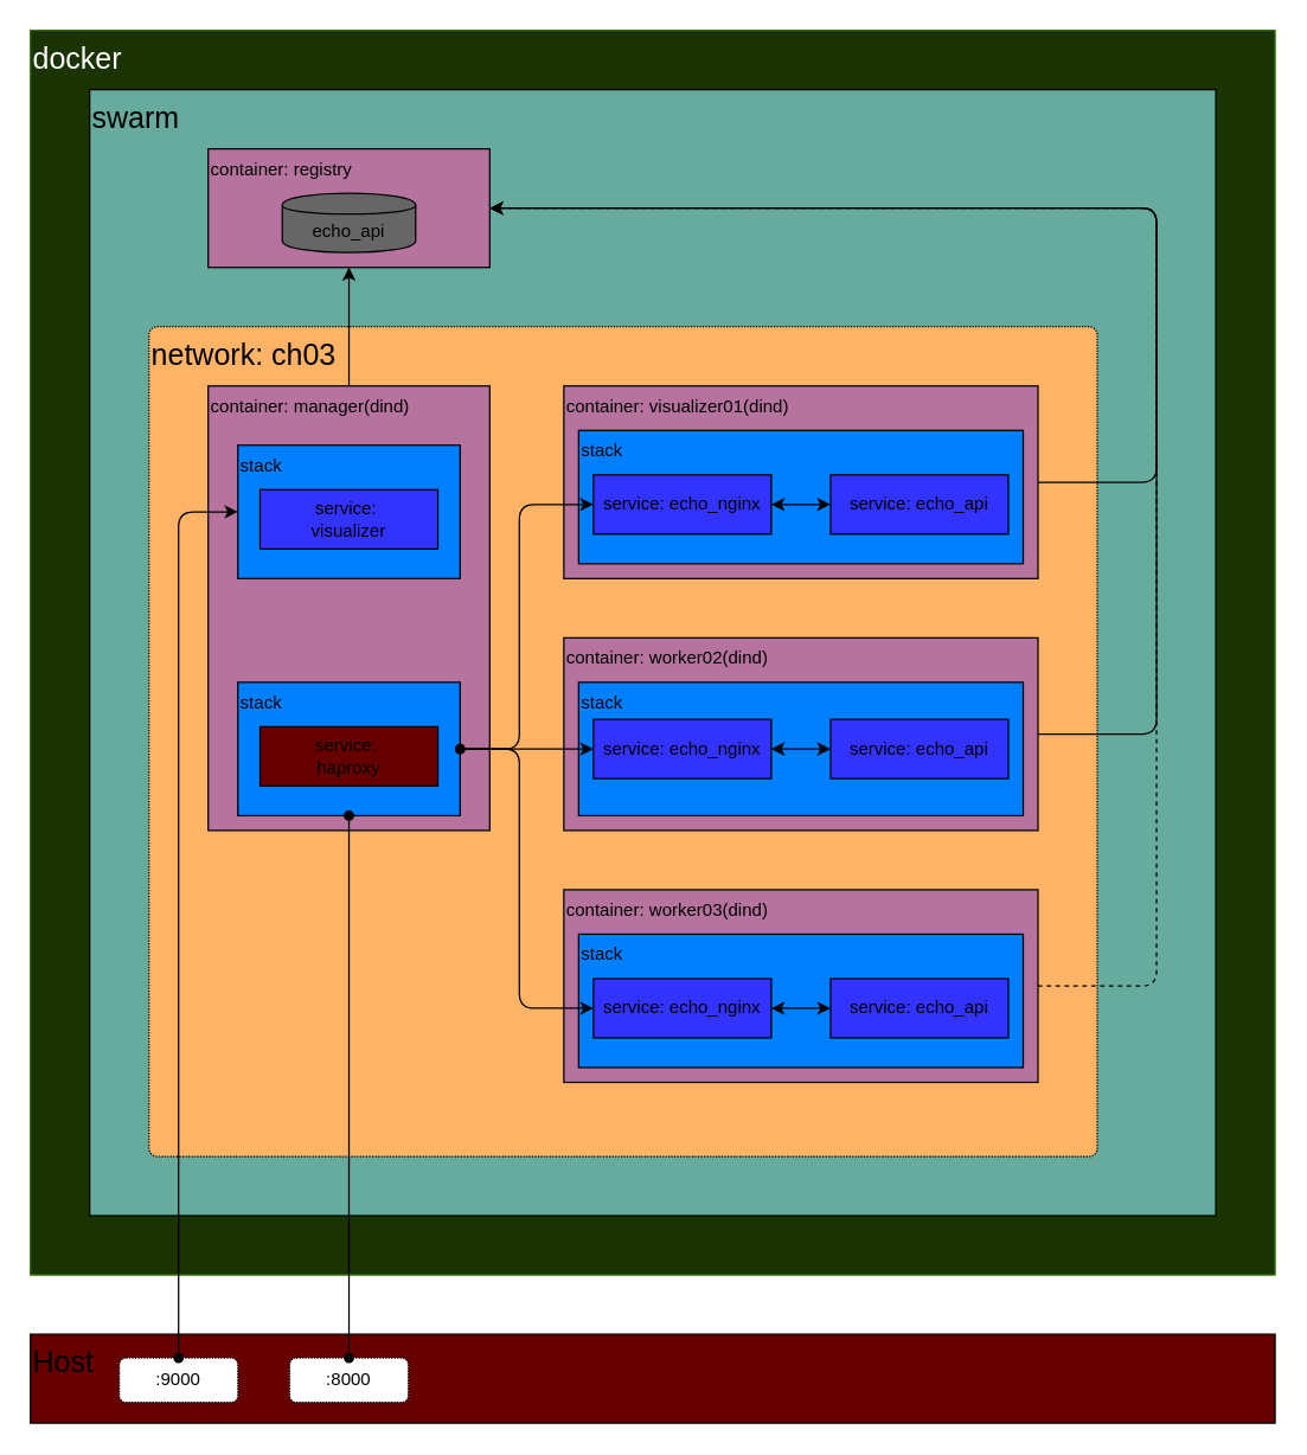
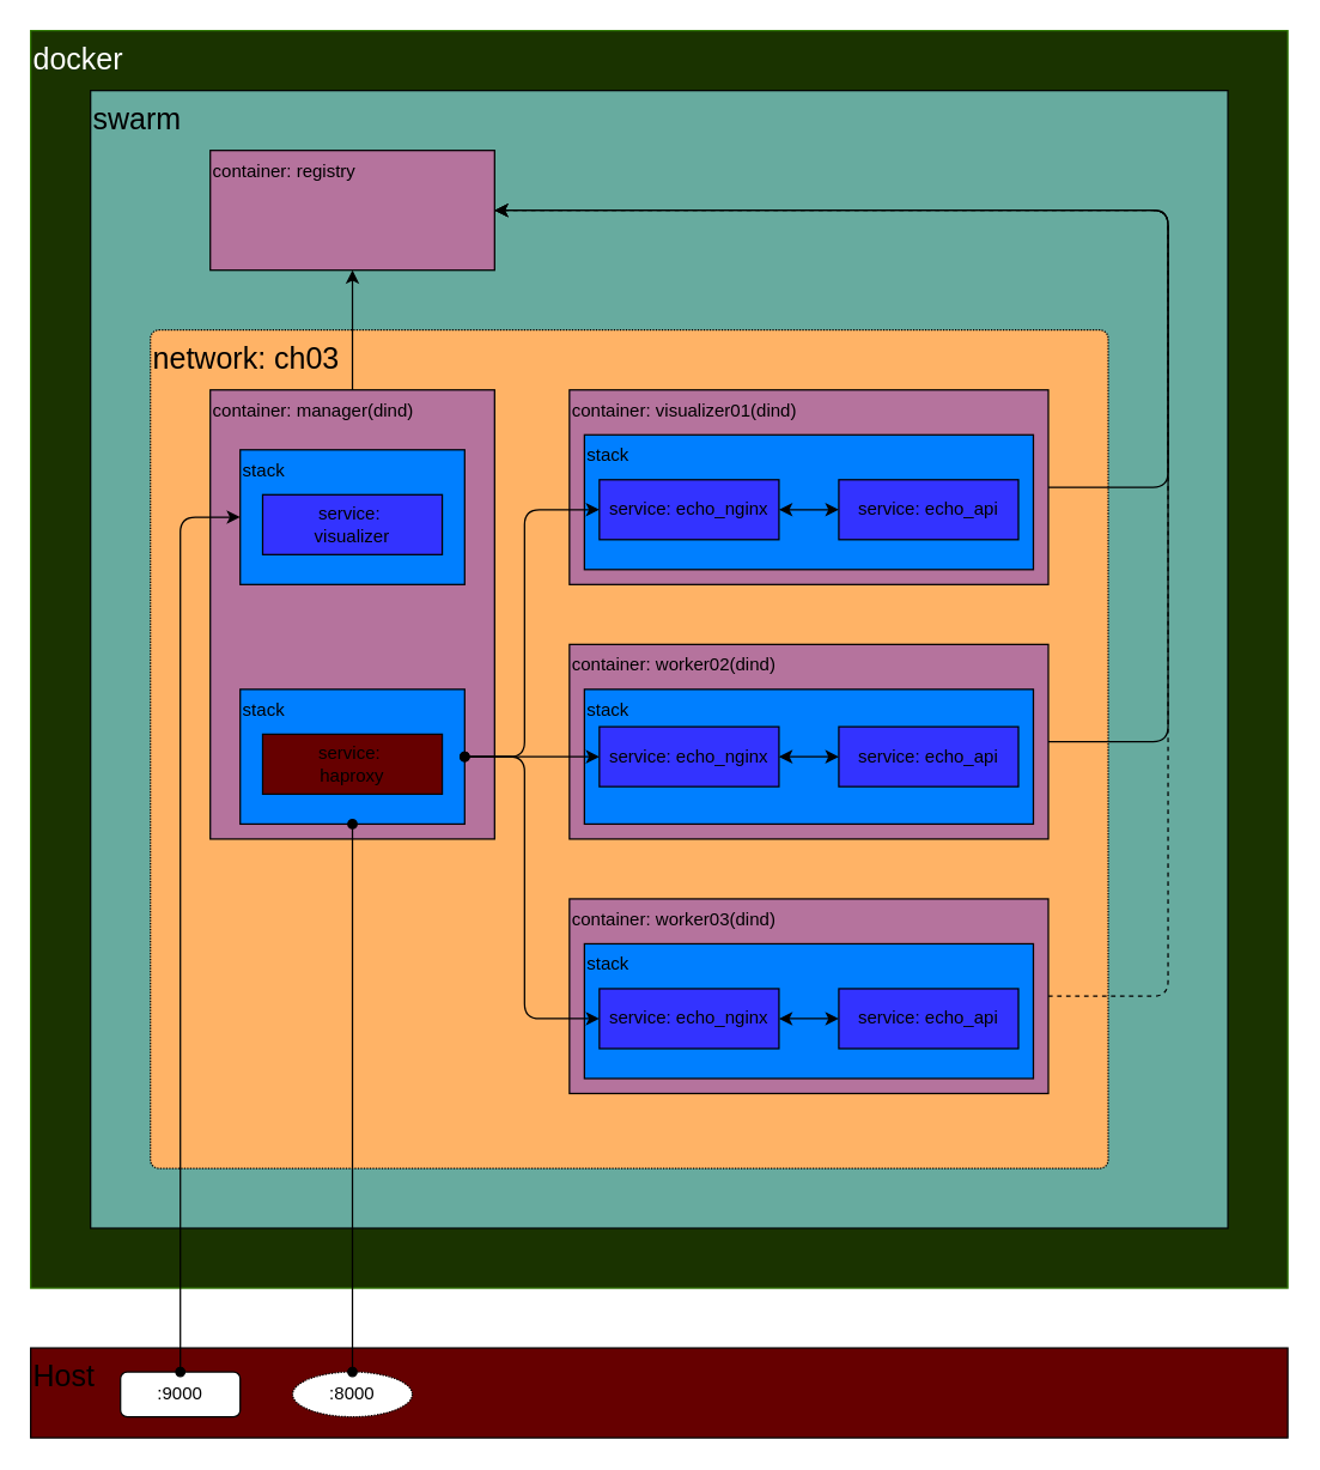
- <mxCell id="47" value="echo_api" style="shape=cylinder;whiteSpace=wrap;html=1;boundedLbl=1;backgroundOutline=1;fontSize=12;align=center;fillColor=#666666;" vertex="1" parent="1"><mxGeometry x="190" y="130" width="90" height="40" as="geometry" /></mxCell>
- <mxCell id="48" value=":9000" style="rounded=1;whiteSpace=wrap;html=1;fontSize=12;align=center;dashed=1;dashPattern=1 1;" vertex="1" parent="1"><mxGeometry x="80" y="916" width="80" height="30" as="geometry" /></mxCell>
+ <mxCell id="48" value=":9000" style="rounded=1;whiteSpace=wrap;html=1;fontSize=12;align=center;dashed=0;dashPattern=1 1;" vertex="1" parent="1"><mxGeometry x="80" y="916" width="80" height="30" as="geometry" /></mxCell>
- <mxCell id="50" value=":8000" style="rounded=1;whiteSpace=wrap;html=1;fontSize=12;align=center;dashed=1;dashPattern=1 1;" vertex="1" parent="1"><mxGeometry x="195" y="916" width="80" height="30" as="geometry" /></mxCell>
+ <mxCell id="50" value=":8000" style="ellipse;whiteSpace=wrap;html=1;fontSize=12;align=center;dashed=1;dashPattern=1 1;" vertex="1" parent="1"><mxGeometry x="195" y="916" width="80" height="30" as="geometry" /></mxCell>
